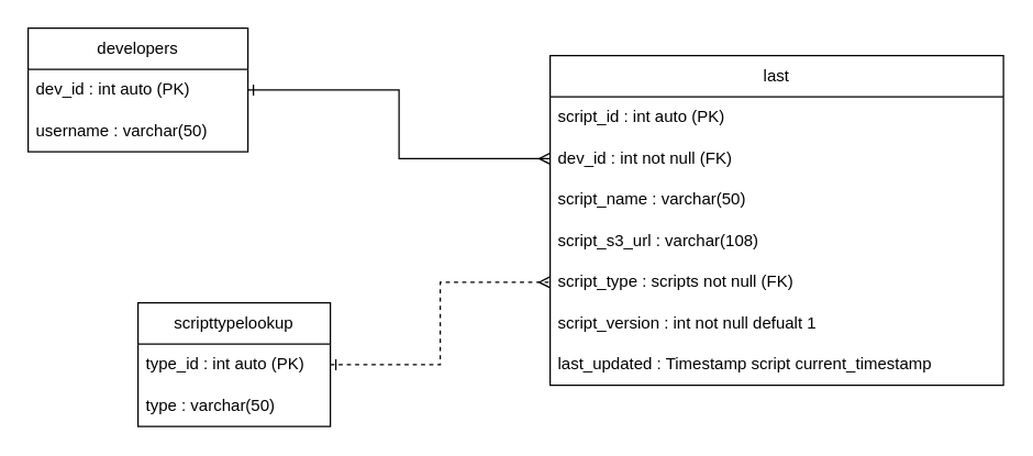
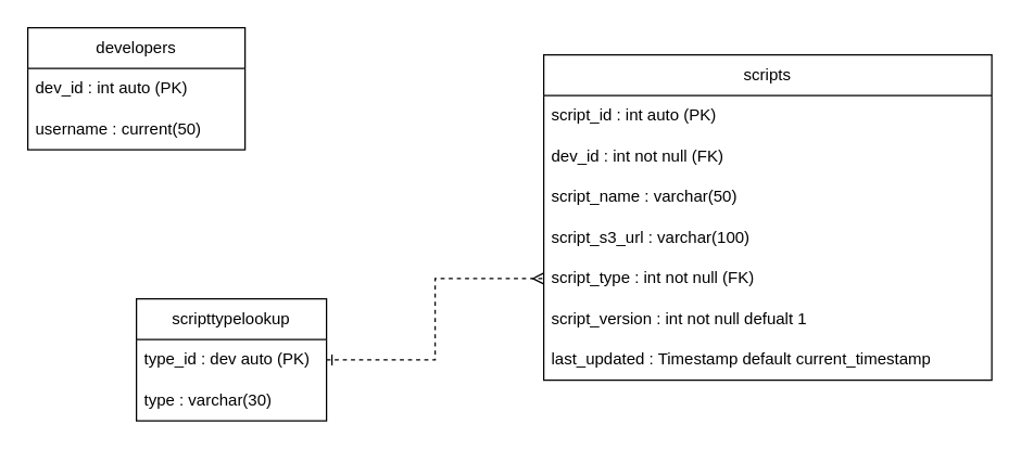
- <mxCell id="5" value="last" style="swimlane;fontStyle=0;childLayout=stackLayout;horizontal=1;startSize=30;horizontalStack=0;resizeParent=1;resizeParentMax=0;resizeLast=0;collapsible=1;marginBottom=0;whiteSpace=wrap;html=1;" vertex="1" parent="1"><mxGeometry x="400" y="40" width="330" height="240" as="geometry" /></mxCell>
+ <mxCell id="5" value="scripts" style="swimlane;fontStyle=0;childLayout=stackLayout;horizontal=1;startSize=30;horizontalStack=0;resizeParent=1;resizeParentMax=0;resizeLast=0;collapsible=1;marginBottom=0;whiteSpace=wrap;html=1;" vertex="1" parent="1"><mxGeometry x="400" y="40" width="330" height="240" as="geometry" /></mxCell>
- <mxCell id="13" style="edgeStyle=orthogonalEdgeStyle;rounded=0;orthogonalLoop=1;jettySize=auto;html=1;entryX=0;entryY=0.5;entryDx=0;entryDy=0;endArrow=ERmany;endFill=0;startArrow=ERone;startFill=0;" edge="1" parent="1" source="3" target="7"><mxGeometry relative="1" as="geometry" /></mxCell>
- <mxCell id="4" value="username : varchar(50)" style="text;strokeColor=none;fillColor=none;align=left;verticalAlign=middle;spacingLeft=4;spacingRight=4;overflow=hidden;points=[[0,0.5],[1,0.5]];portConstraint=eastwest;rotatable=0;whiteSpace=wrap;html=1;" vertex="1" parent="2"><mxGeometry y="60" width="160" height="30" as="geometry" /></mxCell>
+ <mxCell id="4" value="username : current(50)" style="text;strokeColor=none;fillColor=none;align=left;verticalAlign=middle;spacingLeft=4;spacingRight=4;overflow=hidden;points=[[0,0.5],[1,0.5]];portConstraint=eastwest;rotatable=0;whiteSpace=wrap;html=1;" vertex="1" parent="2"><mxGeometry y="60" width="160" height="30" as="geometry" /></mxCell>
- <mxCell id="9" value="script_s3_url : varchar(108)" style="text;strokeColor=none;fillColor=none;align=left;verticalAlign=middle;spacingLeft=4;spacingRight=4;overflow=hidden;points=[[0,0.5],[1,0.5]];portConstraint=eastwest;rotatable=0;whiteSpace=wrap;html=1;" vertex="1" parent="5"><mxGeometry y="120" width="330" height="30" as="geometry" /></mxCell>
+ <mxCell id="9" value="script_s3_url : varchar(100)" style="text;strokeColor=none;fillColor=none;align=left;verticalAlign=middle;spacingLeft=4;spacingRight=4;overflow=hidden;points=[[0,0.5],[1,0.5]];portConstraint=eastwest;rotatable=0;whiteSpace=wrap;html=1;" vertex="1" parent="5"><mxGeometry y="120" width="330" height="30" as="geometry" /></mxCell>
- <mxCell id="10" value="script_type : scripts not null (FK)" style="text;strokeColor=none;fillColor=none;align=left;verticalAlign=middle;spacingLeft=4;spacingRight=4;overflow=hidden;points=[[0,0.5],[1,0.5]];portConstraint=eastwest;rotatable=0;whiteSpace=wrap;html=1;" vertex="1" parent="5"><mxGeometry y="150" width="330" height="30" as="geometry" /></mxCell>
+ <mxCell id="10" value="script_type : int not null (FK)" style="text;strokeColor=none;fillColor=none;align=left;verticalAlign=middle;spacingLeft=4;spacingRight=4;overflow=hidden;points=[[0,0.5],[1,0.5]];portConstraint=eastwest;rotatable=0;whiteSpace=wrap;html=1;" vertex="1" parent="5"><mxGeometry y="150" width="330" height="30" as="geometry" /></mxCell>
- <mxCell id="16" value="type_id : int auto (PK)" style="text;strokeColor=none;fillColor=none;align=left;verticalAlign=middle;spacingLeft=4;spacingRight=4;overflow=hidden;points=[[0,0.5],[1,0.5]];portConstraint=eastwest;rotatable=0;whiteSpace=wrap;html=1;" vertex="1" parent="15"><mxGeometry y="30" width="140" height="30" as="geometry" /></mxCell>
+ <mxCell id="16" value="type_id : dev auto (PK)" style="text;strokeColor=none;fillColor=none;align=left;verticalAlign=middle;spacingLeft=4;spacingRight=4;overflow=hidden;points=[[0,0.5],[1,0.5]];portConstraint=eastwest;rotatable=0;whiteSpace=wrap;html=1;" vertex="1" parent="15"><mxGeometry y="30" width="140" height="30" as="geometry" /></mxCell>
- <mxCell id="12" value="last_updated : Timestamp script current_timestamp" style="text;strokeColor=none;fillColor=none;align=left;verticalAlign=middle;spacingLeft=4;spacingRight=4;overflow=hidden;points=[[0,0.5],[1,0.5]];portConstraint=eastwest;rotatable=0;whiteSpace=wrap;html=1;" vertex="1" parent="5"><mxGeometry y="210" width="330" height="30" as="geometry" /></mxCell>
+ <mxCell id="12" value="last_updated : Timestamp default current_timestamp" style="text;strokeColor=none;fillColor=none;align=left;verticalAlign=middle;spacingLeft=4;spacingRight=4;overflow=hidden;points=[[0,0.5],[1,0.5]];portConstraint=eastwest;rotatable=0;whiteSpace=wrap;html=1;" vertex="1" parent="5"><mxGeometry y="210" width="330" height="30" as="geometry" /></mxCell>
- <mxCell id="17" value="type : varchar(50)" style="text;strokeColor=none;fillColor=none;align=left;verticalAlign=middle;spacingLeft=4;spacingRight=4;overflow=hidden;points=[[0,0.5],[1,0.5]];portConstraint=eastwest;rotatable=0;whiteSpace=wrap;html=1;" vertex="1" parent="15"><mxGeometry y="60" width="140" height="30" as="geometry" /></mxCell>
+ <mxCell id="17" value="type : varchar(30)" style="text;strokeColor=none;fillColor=none;align=left;verticalAlign=middle;spacingLeft=4;spacingRight=4;overflow=hidden;points=[[0,0.5],[1,0.5]];portConstraint=eastwest;rotatable=0;whiteSpace=wrap;html=1;" vertex="1" parent="15"><mxGeometry y="60" width="140" height="30" as="geometry" /></mxCell>
